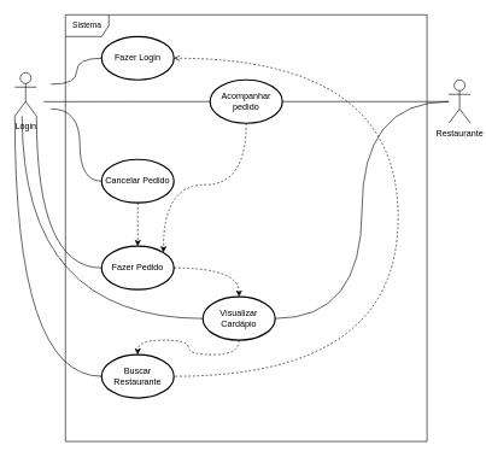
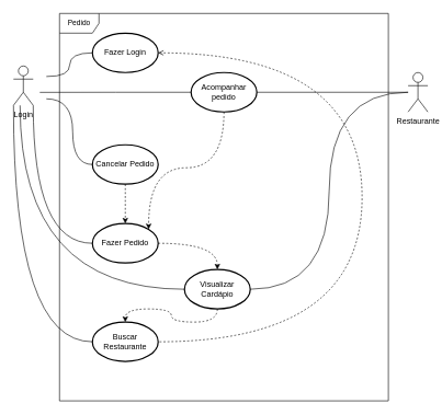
- <mxCell id="23" value="Sistema" style="shape=umlFrame;whiteSpace=wrap;html=1;pointerEvents=0;fontFamily=Helvetica;fontSize=11;fontColor=default;labelBackgroundColor=default;" parent="1" vertex="1"><mxGeometry x="90" y="20" width="500" height="590" as="geometry" /></mxCell>
+ <mxCell id="23" value="Pedido" style="shape=umlFrame;whiteSpace=wrap;html=1;pointerEvents=0;fontFamily=Helvetica;fontSize=11;fontColor=default;labelBackgroundColor=default;" parent="1" vertex="1"><mxGeometry x="90" y="20" width="500" height="590" as="geometry" /></mxCell>
